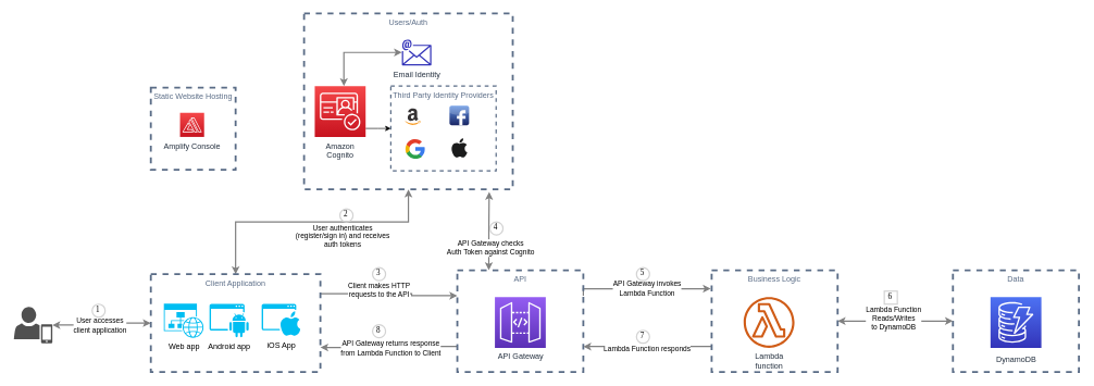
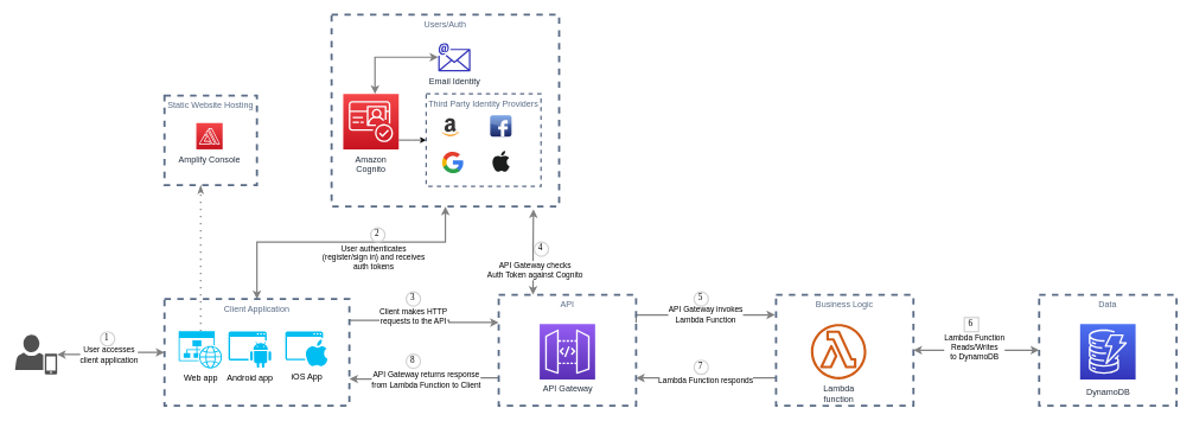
+ <mxCell id="39" style="edgeStyle=orthogonalEdgeStyle;rounded=0;orthogonalLoop=1;jettySize=auto;html=1;dashed=1;dashPattern=1 4;startArrow=none;startFill=0;endArrow=classicThin;endFill=1;strokeColor=#808080;strokeWidth=2;" edge="1" parent="1" source="40" target="2"><mxGeometry relative="1" as="geometry"><Array as="points"><mxPoint x="281" y="320" /><mxPoint x="281" y="320" /></Array></mxGeometry></mxCell>
